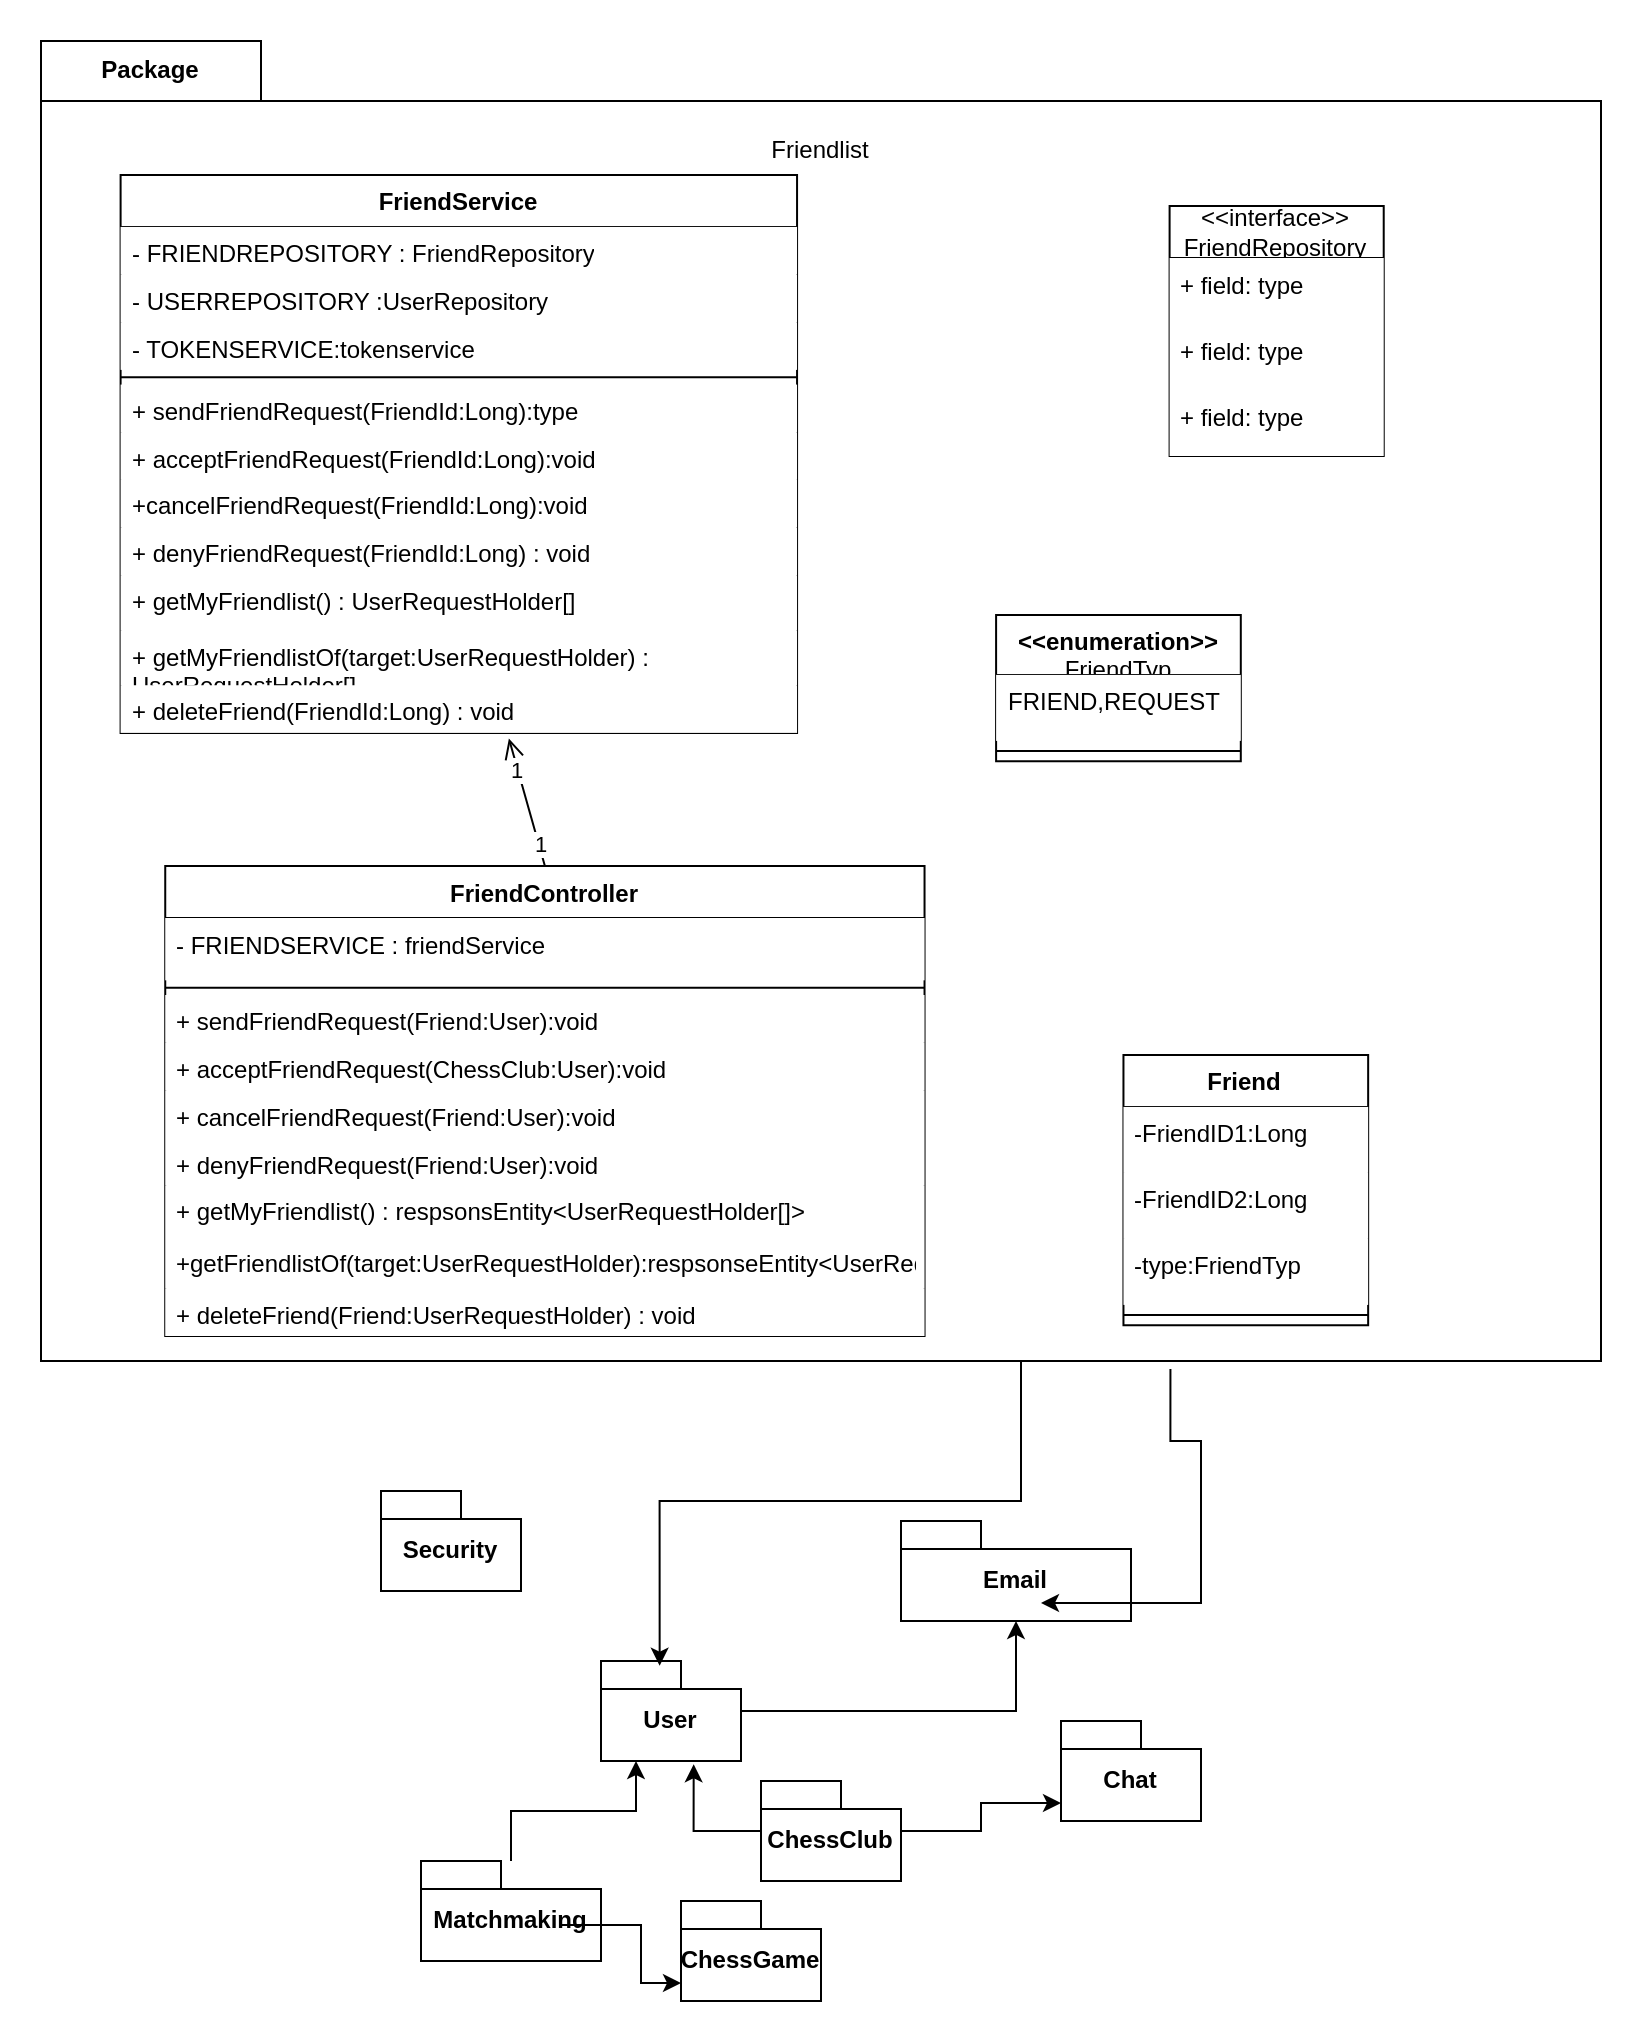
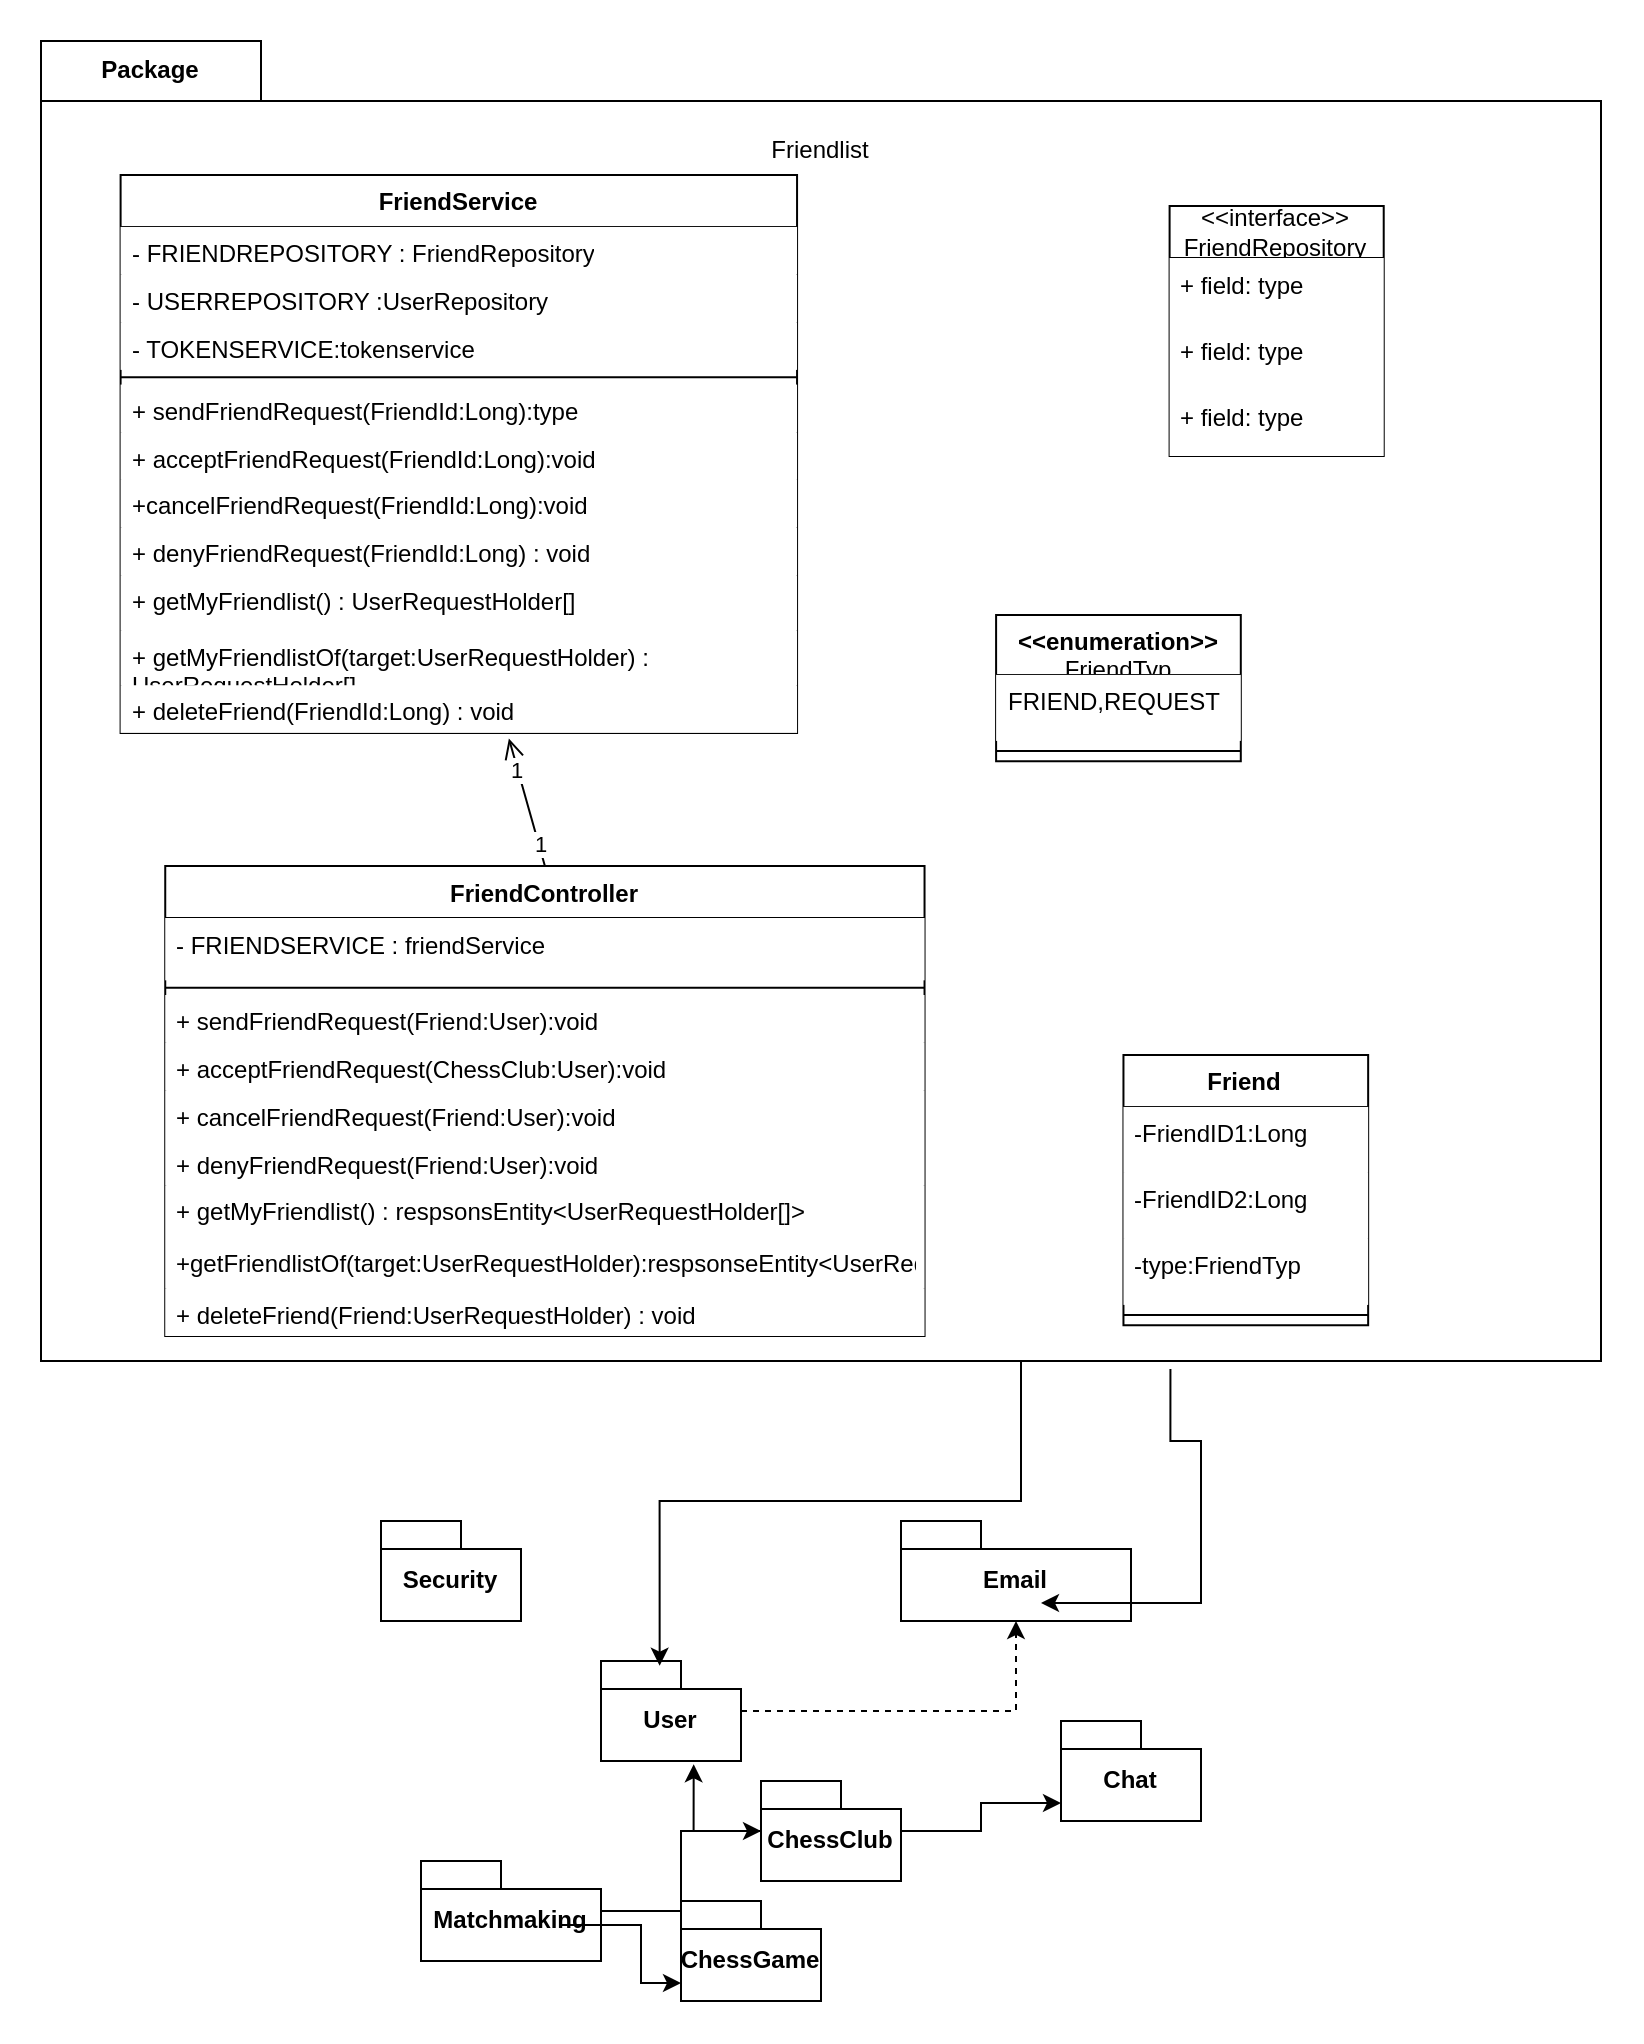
- <mxCell id="3" value="Security" style="shape=folder;fontStyle=1;spacingTop=10;tabWidth=40;tabHeight=14;tabPosition=left;html=1;whiteSpace=wrap;strokeColor=#000000;" parent="1" vertex="1"><mxGeometry x="190" y="745" width="70" height="50" as="geometry" /></mxCell>
+ <mxCell id="3" value="Security" style="shape=folder;fontStyle=1;spacingTop=10;tabWidth=40;tabHeight=14;tabPosition=left;html=1;whiteSpace=wrap;strokeColor=#000000;" parent="1" vertex="1"><mxGeometry x="190" y="760" width="70" height="50" as="geometry" /></mxCell>
- <mxCell id="9" style="edgeStyle=orthogonalEdgeStyle;rounded=0;orthogonalLoop=1;jettySize=auto;html=1;entryX=0.5;entryY=1;entryDx=0;entryDy=0;entryPerimeter=0;" parent="1" source="6" target="2" edge="1"><mxGeometry relative="1" as="geometry"><mxPoint x="540" y="822" as="targetPoint" /></mxGeometry></mxCell>
+ <mxCell id="9" style="edgeStyle=orthogonalEdgeStyle;rounded=0;orthogonalLoop=1;jettySize=auto;html=1;entryX=0.5;entryY=1;entryDx=0;entryDy=0;entryPerimeter=0;dashed=1;" parent="1" source="6" target="2" edge="1"><mxGeometry relative="1" as="geometry"><mxPoint x="540" y="822" as="targetPoint" /></mxGeometry></mxCell>
- <mxCell id="13" style="edgeStyle=orthogonalEdgeStyle;rounded=0;orthogonalLoop=1;jettySize=auto;html=1;entryX=0.25;entryY=1;entryDx=0;entryDy=0;entryPerimeter=0;" parent="1" source="5" target="6" edge="1"><mxGeometry relative="1" as="geometry" /></mxCell>
+ <mxCell id="13" style="edgeStyle=orthogonalEdgeStyle;rounded=0;orthogonalLoop=1;jettySize=auto;html=1;" parent="1" source="5" target="8" edge="1"><mxGeometry relative="1" as="geometry" /></mxCell>
